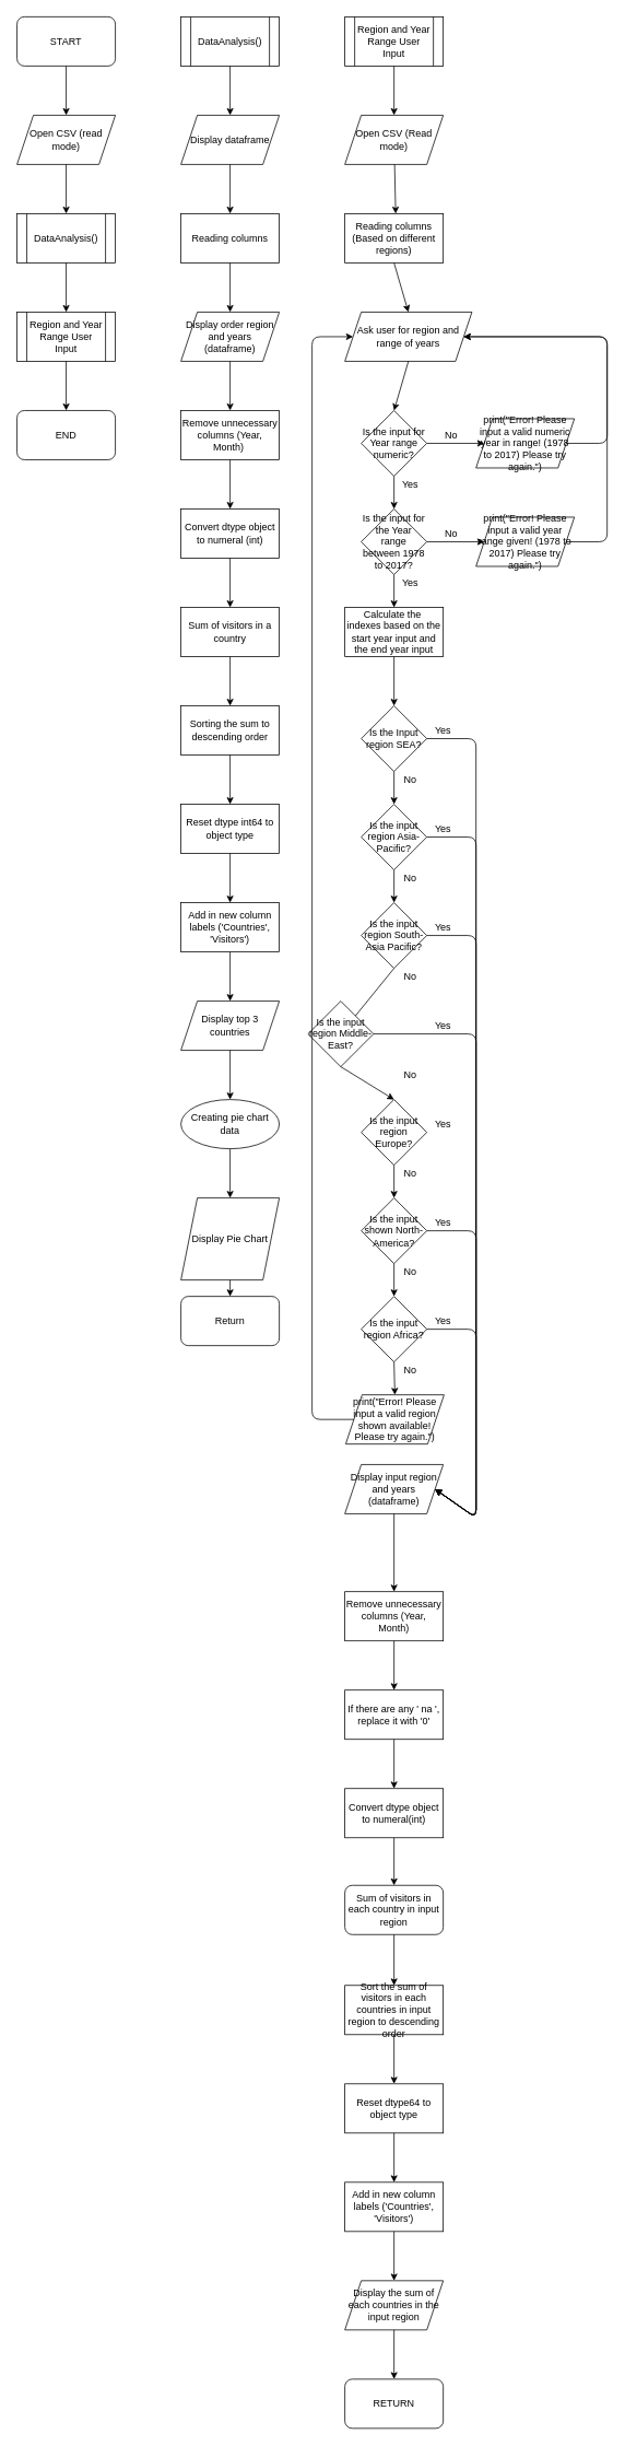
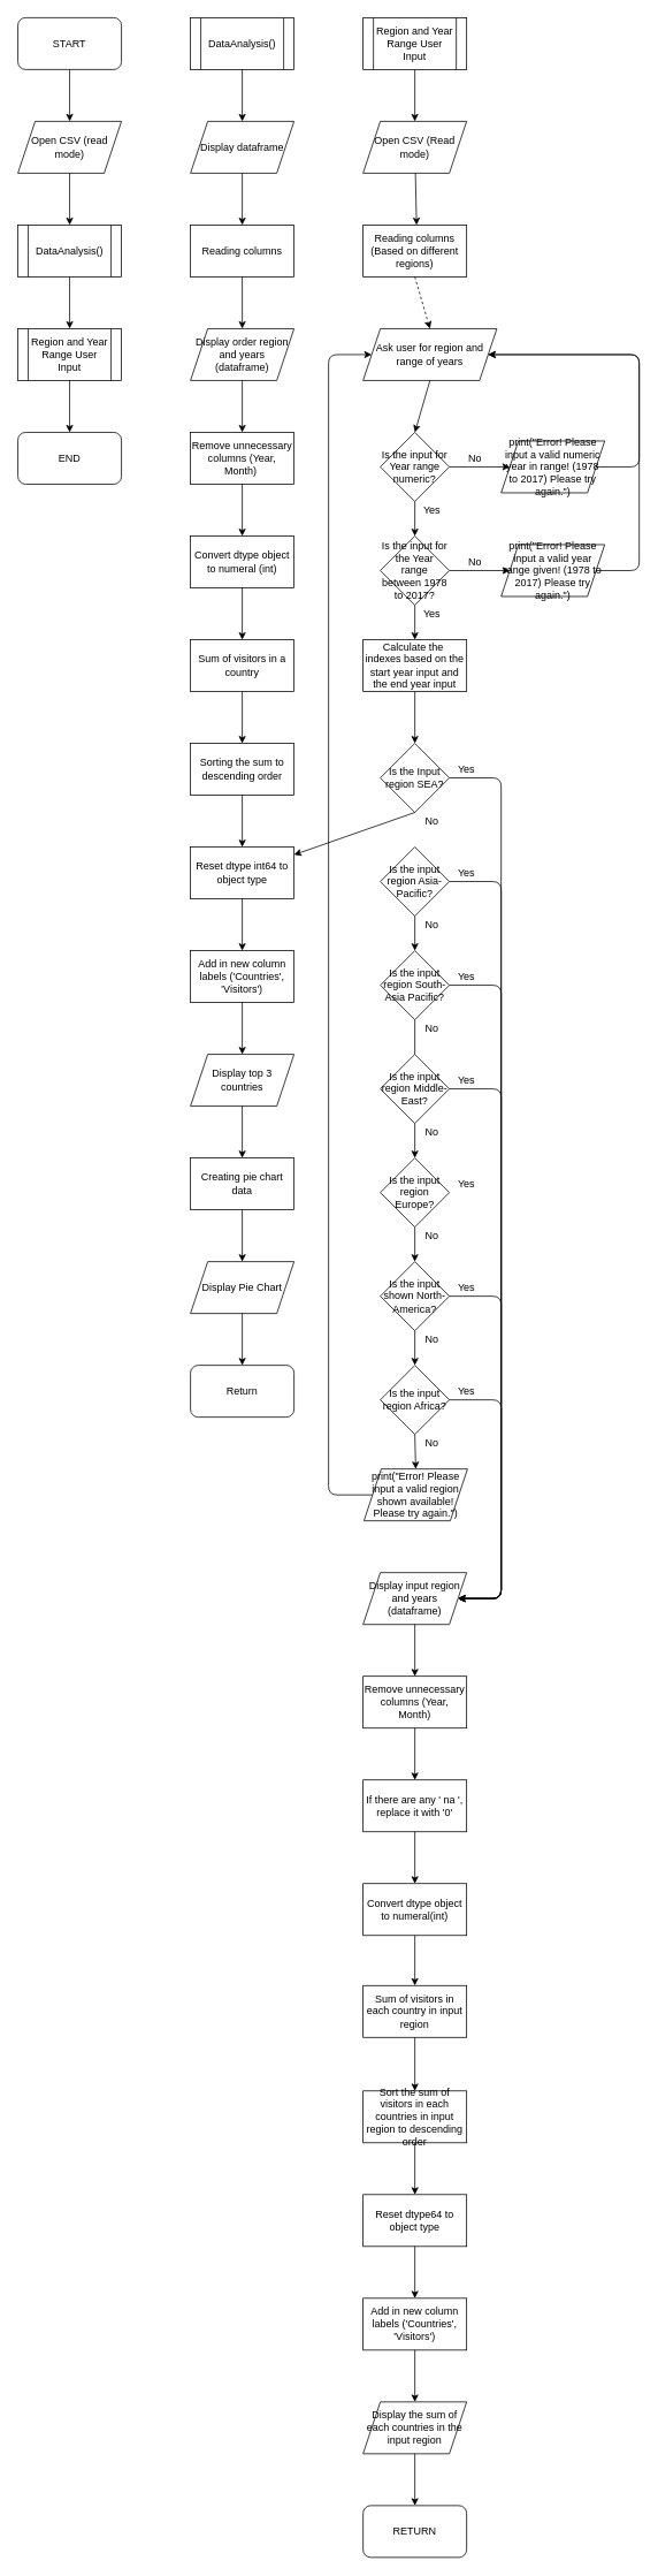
- <mxCell id="45" value="" style="endArrow=classic;html=1;entryX=0.5;entryY=0;entryDx=0;entryDy=0;exitX=0.5;exitY=1;exitDx=0;exitDy=0;" edge="1" parent="1" source="40" target="41"><mxGeometry width="50" height="50" relative="1" as="geometry"><mxPoint x="480" y="330" as="sourcePoint" /><mxPoint x="490" y="300" as="targetPoint" /></mxGeometry></mxCell>
+ <mxCell id="45" value="" style="endArrow=classic;html=1;entryX=0.5;entryY=0;entryDx=0;entryDy=0;exitX=0.5;exitY=1;exitDx=0;exitDy=0;dashed=1;" edge="1" parent="1" source="40" target="41"><mxGeometry width="50" height="50" relative="1" as="geometry"><mxPoint x="480" y="330" as="sourcePoint" /><mxPoint x="490" y="300" as="targetPoint" /></mxGeometry></mxCell>
- <mxCell id="56" value="" style="endArrow=classic;html=1;exitX=0.5;exitY=1;exitDx=0;exitDy=0;entryX=0.5;entryY=0;entryDx=0;entryDy=0;" edge="1" parent="1" source="51" target="52"><mxGeometry width="50" height="50" relative="1" as="geometry"><mxPoint x="440" y="920" as="sourcePoint" /><mxPoint x="490" y="860" as="targetPoint" /></mxGeometry></mxCell>
+ <mxCell id="56" value="" style="endArrow=classic;html=1;exitX=0.5;exitY=1;exitDx=0;exitDy=0;" edge="1" parent="1" source="51" target="18"><mxGeometry width="50" height="50" relative="1" as="geometry"><mxPoint x="440" y="920" as="sourcePoint" /><mxPoint x="490" y="860" as="targetPoint" /></mxGeometry></mxCell>
- <mxCell id="63" value="Is the input region Middle-East?" style="rhombus;whiteSpace=wrap;html=1;" vertex="1" parent="1"><mxGeometry x="375" y="1220" width="80" height="80" as="geometry" /></mxCell>
+ <mxCell id="63" value="Is the input region Middle-East?" style="rhombus;whiteSpace=wrap;html=1;" vertex="1" parent="1"><mxGeometry x="440" y="1220" width="80" height="80" as="geometry" /></mxCell>
- <mxCell id="20" value="Creating pie chart data" style="ellipse;whiteSpace=wrap;html=1;" parent="1" vertex="1"><mxGeometry x="220" y="1340" width="120" height="60" as="geometry" /></mxCell>
+ <mxCell id="20" value="Creating pie chart data" style="rounded=0;whiteSpace=wrap;html=1;" parent="1" vertex="1"><mxGeometry x="220" y="1340" width="120" height="60" as="geometry" /></mxCell>
- <mxCell id="5" value="Display Pie Chart" style="shape=parallelogram;perimeter=parallelogramPerimeter;whiteSpace=wrap;html=1;fixedSize=1;" parent="1" vertex="1"><mxGeometry x="220" y="1460" width="120" height="100" as="geometry" /></mxCell>
+ <mxCell id="5" value="Display Pie Chart" style="shape=parallelogram;perimeter=parallelogramPerimeter;whiteSpace=wrap;html=1;fixedSize=1;" parent="1" vertex="1"><mxGeometry x="220" y="1460" width="120" height="60" as="geometry" /></mxCell>
- <mxCell id="88" value="Display input region and years (dataframe)" style="shape=parallelogram;perimeter=parallelogramPerimeter;whiteSpace=wrap;html=1;fixedSize=1;" vertex="1" parent="1"><mxGeometry x="420" y="1785" width="120" height="60" as="geometry" /></mxCell>
+ <mxCell id="88" value="Display input region and years (dataframe)" style="shape=parallelogram;perimeter=parallelogramPerimeter;whiteSpace=wrap;html=1;fixedSize=1;" vertex="1" parent="1"><mxGeometry x="420" y="1820" width="120" height="60" as="geometry" /></mxCell>
- <mxCell id="92" value="Sum of visitors in each country in input region" style="whiteSpace=wrap;html=1;rounded=1;" vertex="1" parent="1"><mxGeometry x="420" y="2298" width="120" height="60" as="geometry" /></mxCell>
+ <mxCell id="92" value="Sum of visitors in each country in input region" style="rounded=0;whiteSpace=wrap;html=1;" vertex="1" parent="1"><mxGeometry x="420" y="2298" width="120" height="60" as="geometry" /></mxCell>
